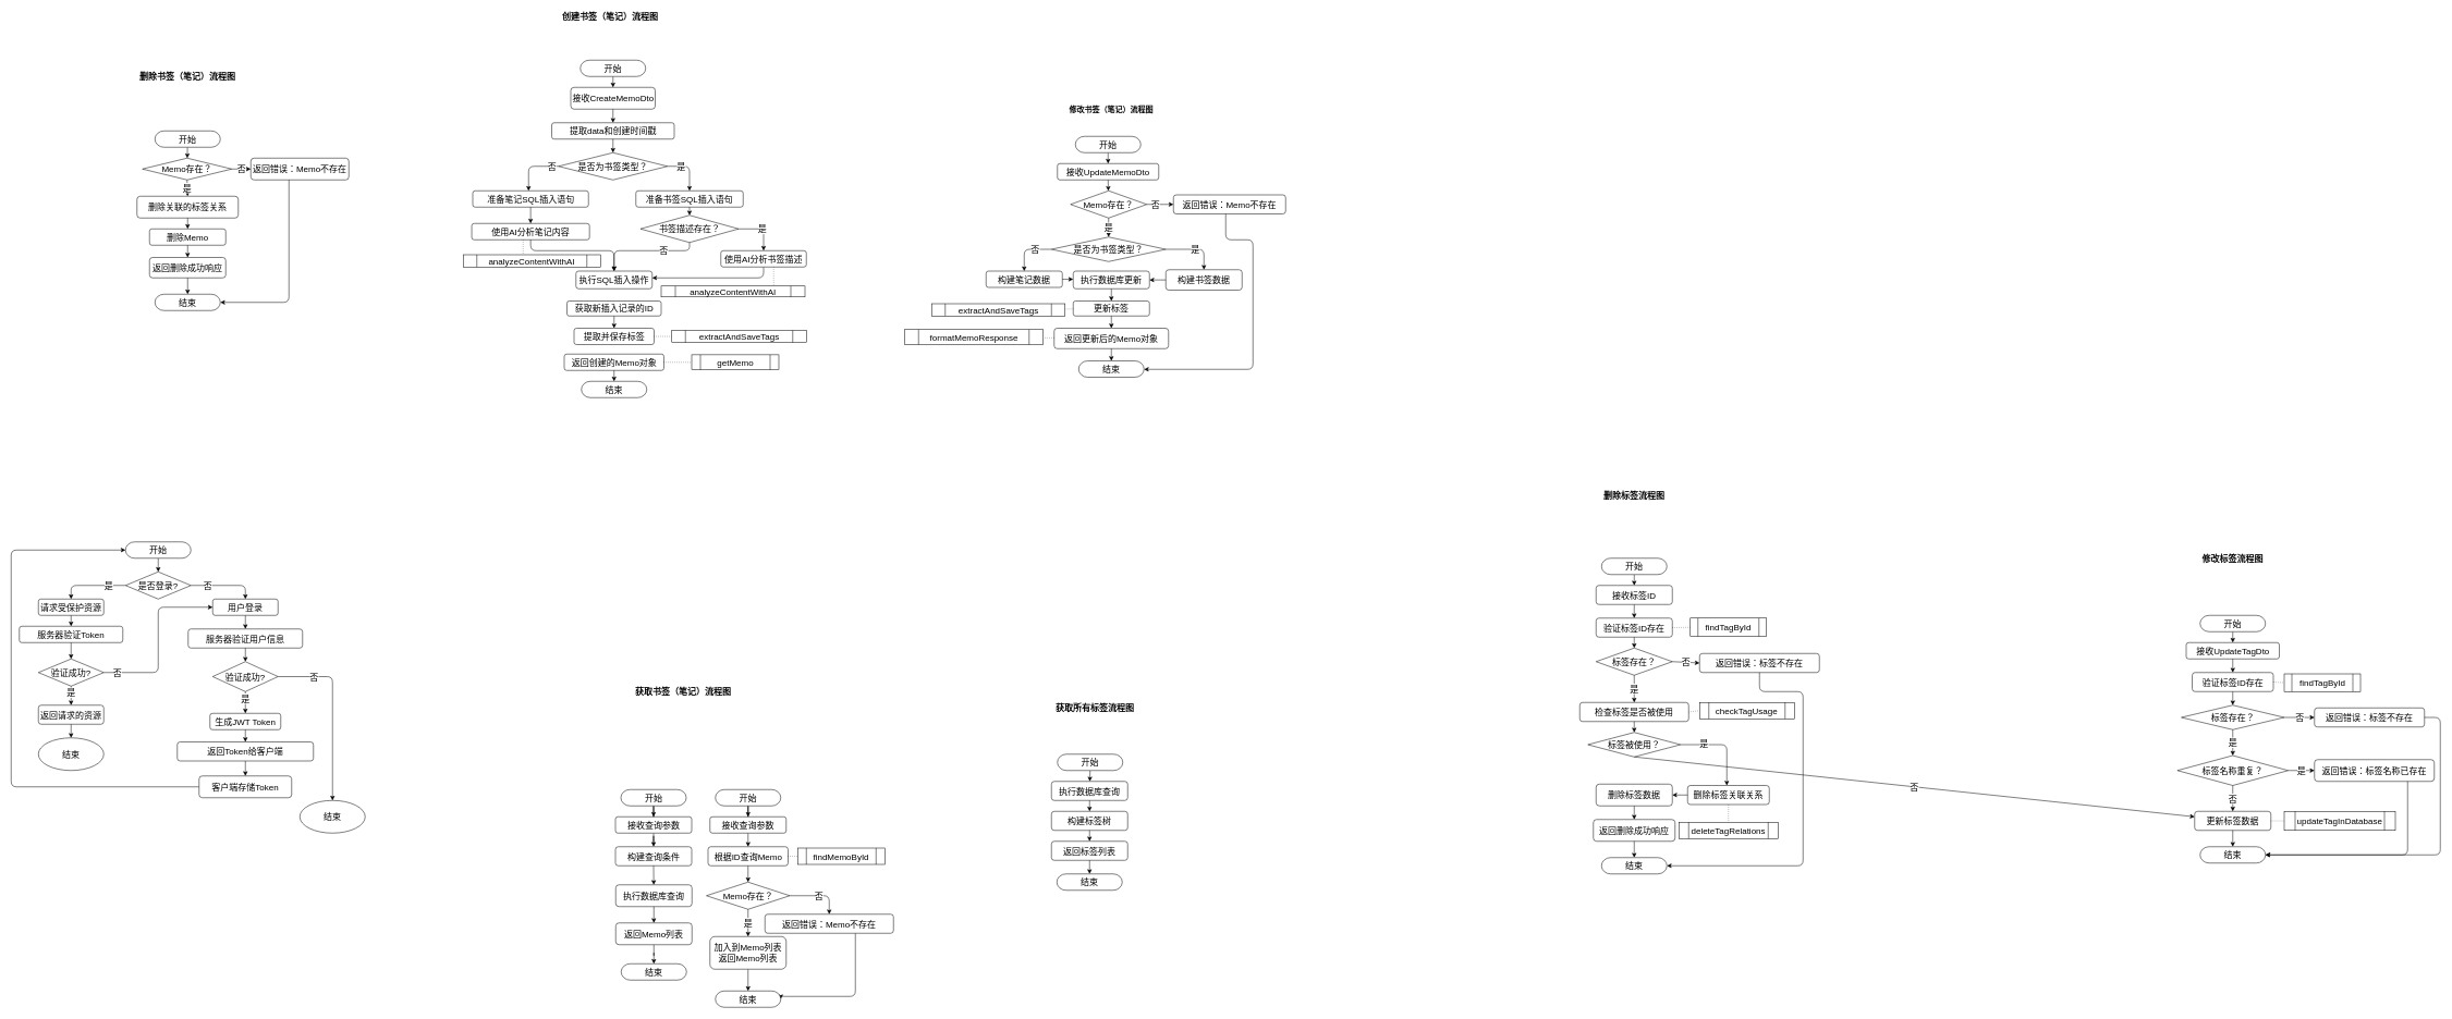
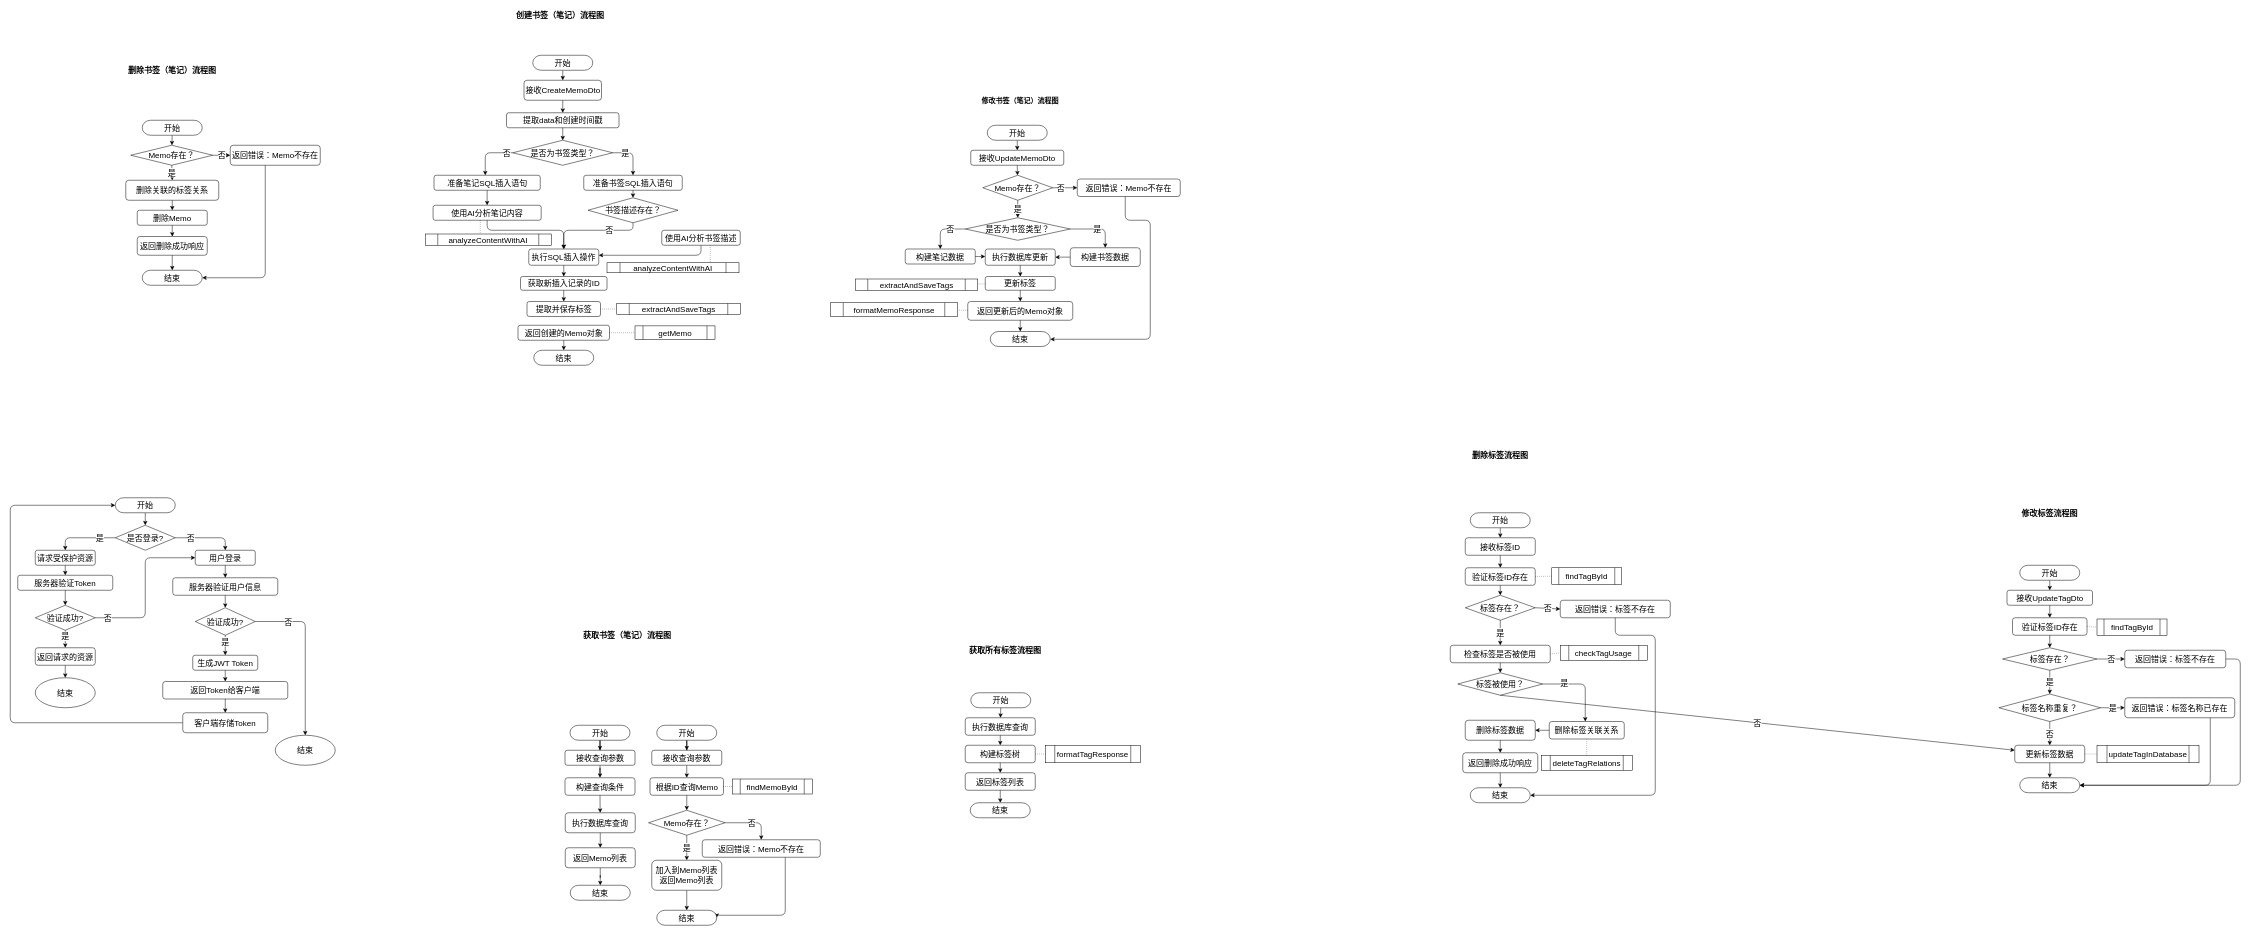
- <mxCell id="33" value="是" style="endArrow=classic;html=1;exitX=1;exitY=0.5;exitDx=0;exitDy=0;fontSize=16;edgeStyle=orthogonalEdgeStyle;strokeWidth=1;" parent="1" source="20" target="48" edge="1"><mxGeometry width="50" height="50" relative="1" as="geometry"><mxPoint x="1110" y="540" as="sourcePoint" /><mxPoint x="1160" y="490" as="targetPoint" /></mxGeometry></mxCell>
+ <mxCell id="37" value="" style="endArrow=classic;html=1;exitX=0.5;exitY=1;exitDx=0;exitDy=0;entryX=0.5;entryY=0;entryDx=0;entryDy=0;fontSize=16;strokeWidth=1;" parent="1" source="22" target="23" edge="1"><mxGeometry width="50" height="50" relative="1" as="geometry"><mxPoint x="1103" y="690" as="sourcePoint" /><mxPoint x="1153" y="640" as="targetPoint" /></mxGeometry></mxCell>
+ <mxCell id="101" value="" style="endArrow=none;dashed=1;html=1;dashPattern=1 3;strokeWidth=1;exitX=1;exitY=0.5;exitDx=0;exitDy=0;entryX=0;entryY=0.5;entryDx=0;entryDy=0;fontSize=16;" parent="1" source="95" target="100" edge="1"><mxGeometry width="50" height="50" relative="1" as="geometry"><mxPoint x="1976" y="1495" as="sourcePoint" /><mxPoint x="2026" y="1445" as="targetPoint" /></mxGeometry></mxCell>
+ <mxCell id="100" value="formatTagResponse" style="shape=process;whiteSpace=wrap;html=1;backgroundOutline=1;fontSize=16;strokeWidth=1;" parent="1" vertex="1"><mxGeometry x="2090" y="1490" width="190" height="35" as="geometry" /></mxCell>
